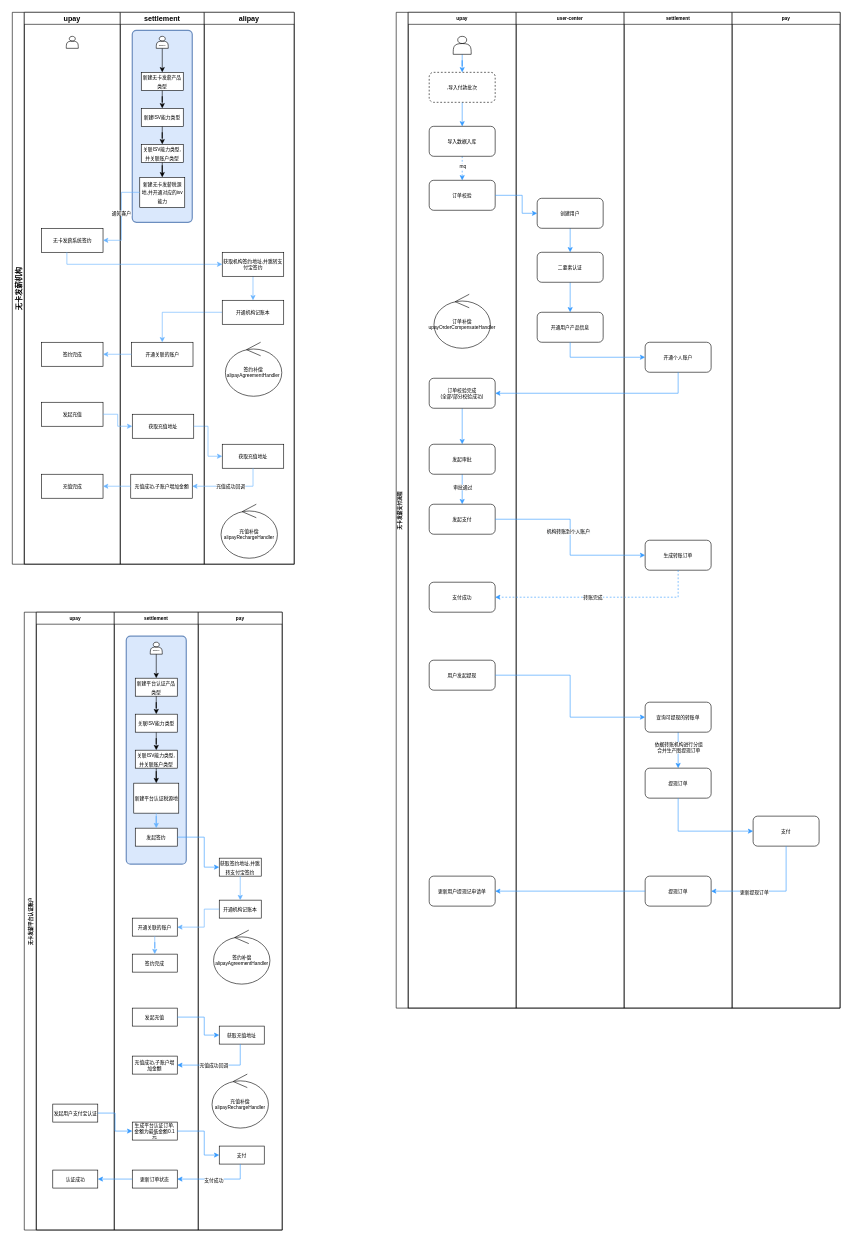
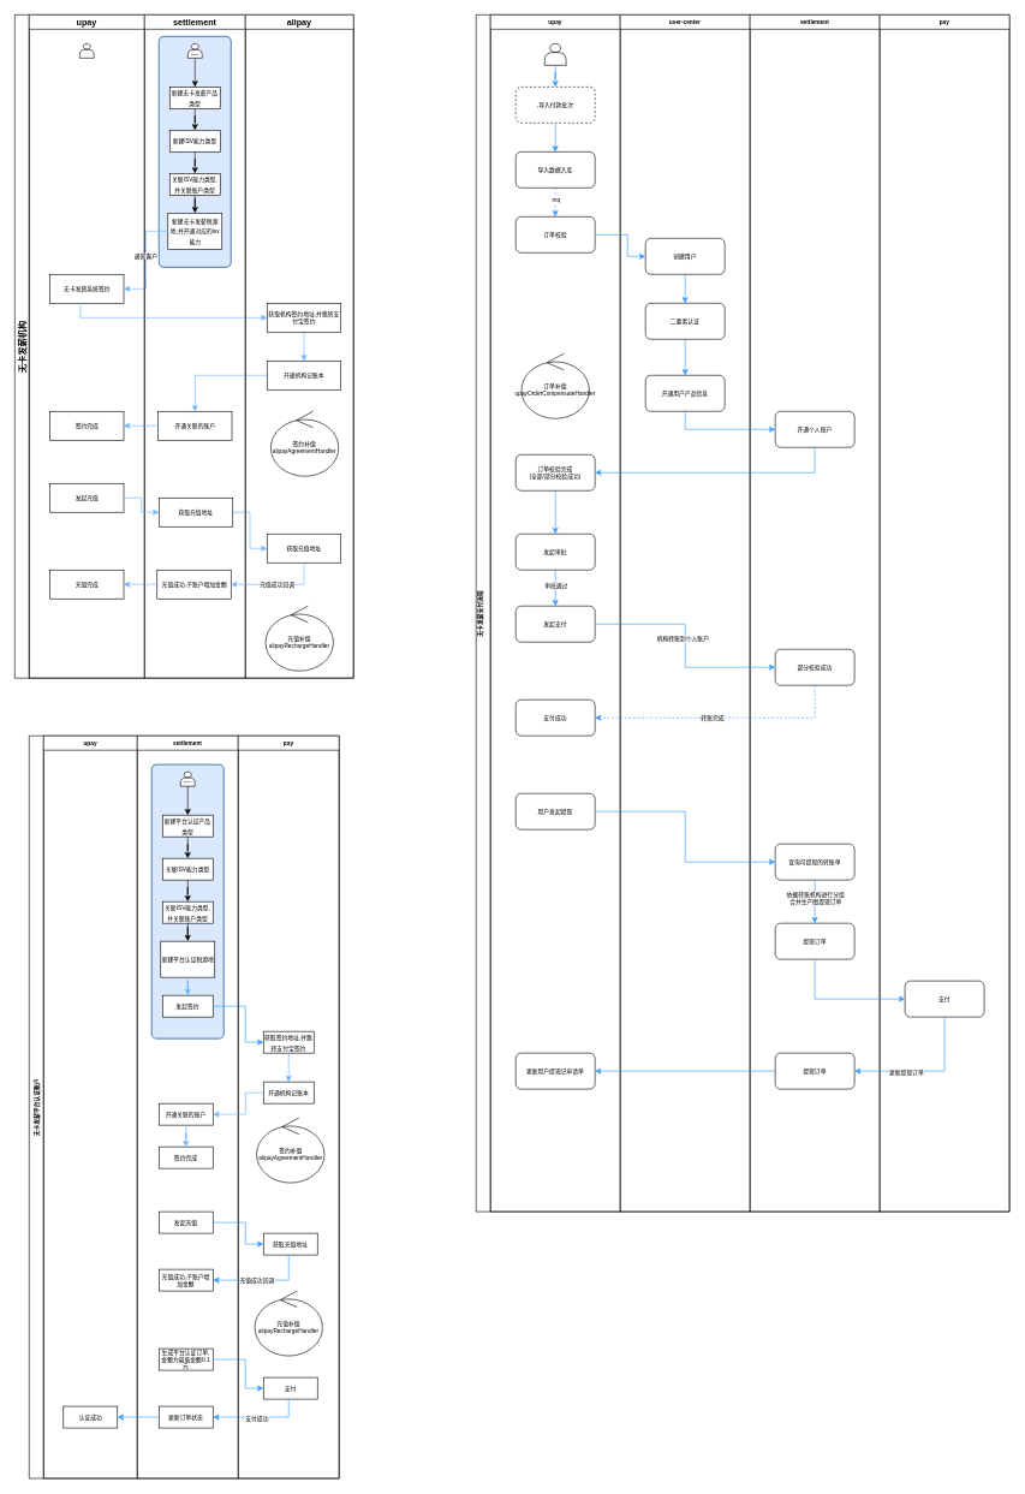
- <mxCell id="110" value="生成转账订单" style="rounded=1;whiteSpace=wrap;html=1;fontFamily=Helvetica;fontSize=8;fontColor=default;startSize=20;strokeColor=default;fillColor=default;" vertex="1" parent="108"><mxGeometry x="35" y="880" width="110" height="50" as="geometry" /></mxCell>
+ <mxCell id="110" value="部分校验成功" style="rounded=1;whiteSpace=wrap;html=1;fontFamily=Helvetica;fontSize=8;fontColor=default;startSize=20;strokeColor=default;fillColor=default;" vertex="1" parent="108"><mxGeometry x="35" y="880" width="110" height="50" as="geometry" /></mxCell>
- <mxCell id="42" value="发起用户支付宝认证" style="rounded=0;whiteSpace=wrap;html=1;fontSize=8;" vertex="1" parent="41"><mxGeometry x="27.5" y="820" width="75" height="30" as="geometry" /></mxCell>
- <mxCell id="78" style="edgeStyle=orthogonalEdgeStyle;rounded=0;orthogonalLoop=1;jettySize=auto;html=1;entryX=0;entryY=0.5;entryDx=0;entryDy=0;fontFamily=Helvetica;fontSize=8;fontColor=default;startSize=20;strokeColor=#3399FF;" edge="1" parent="40" source="42" target="62"><mxGeometry relative="1" as="geometry" /></mxCell>
